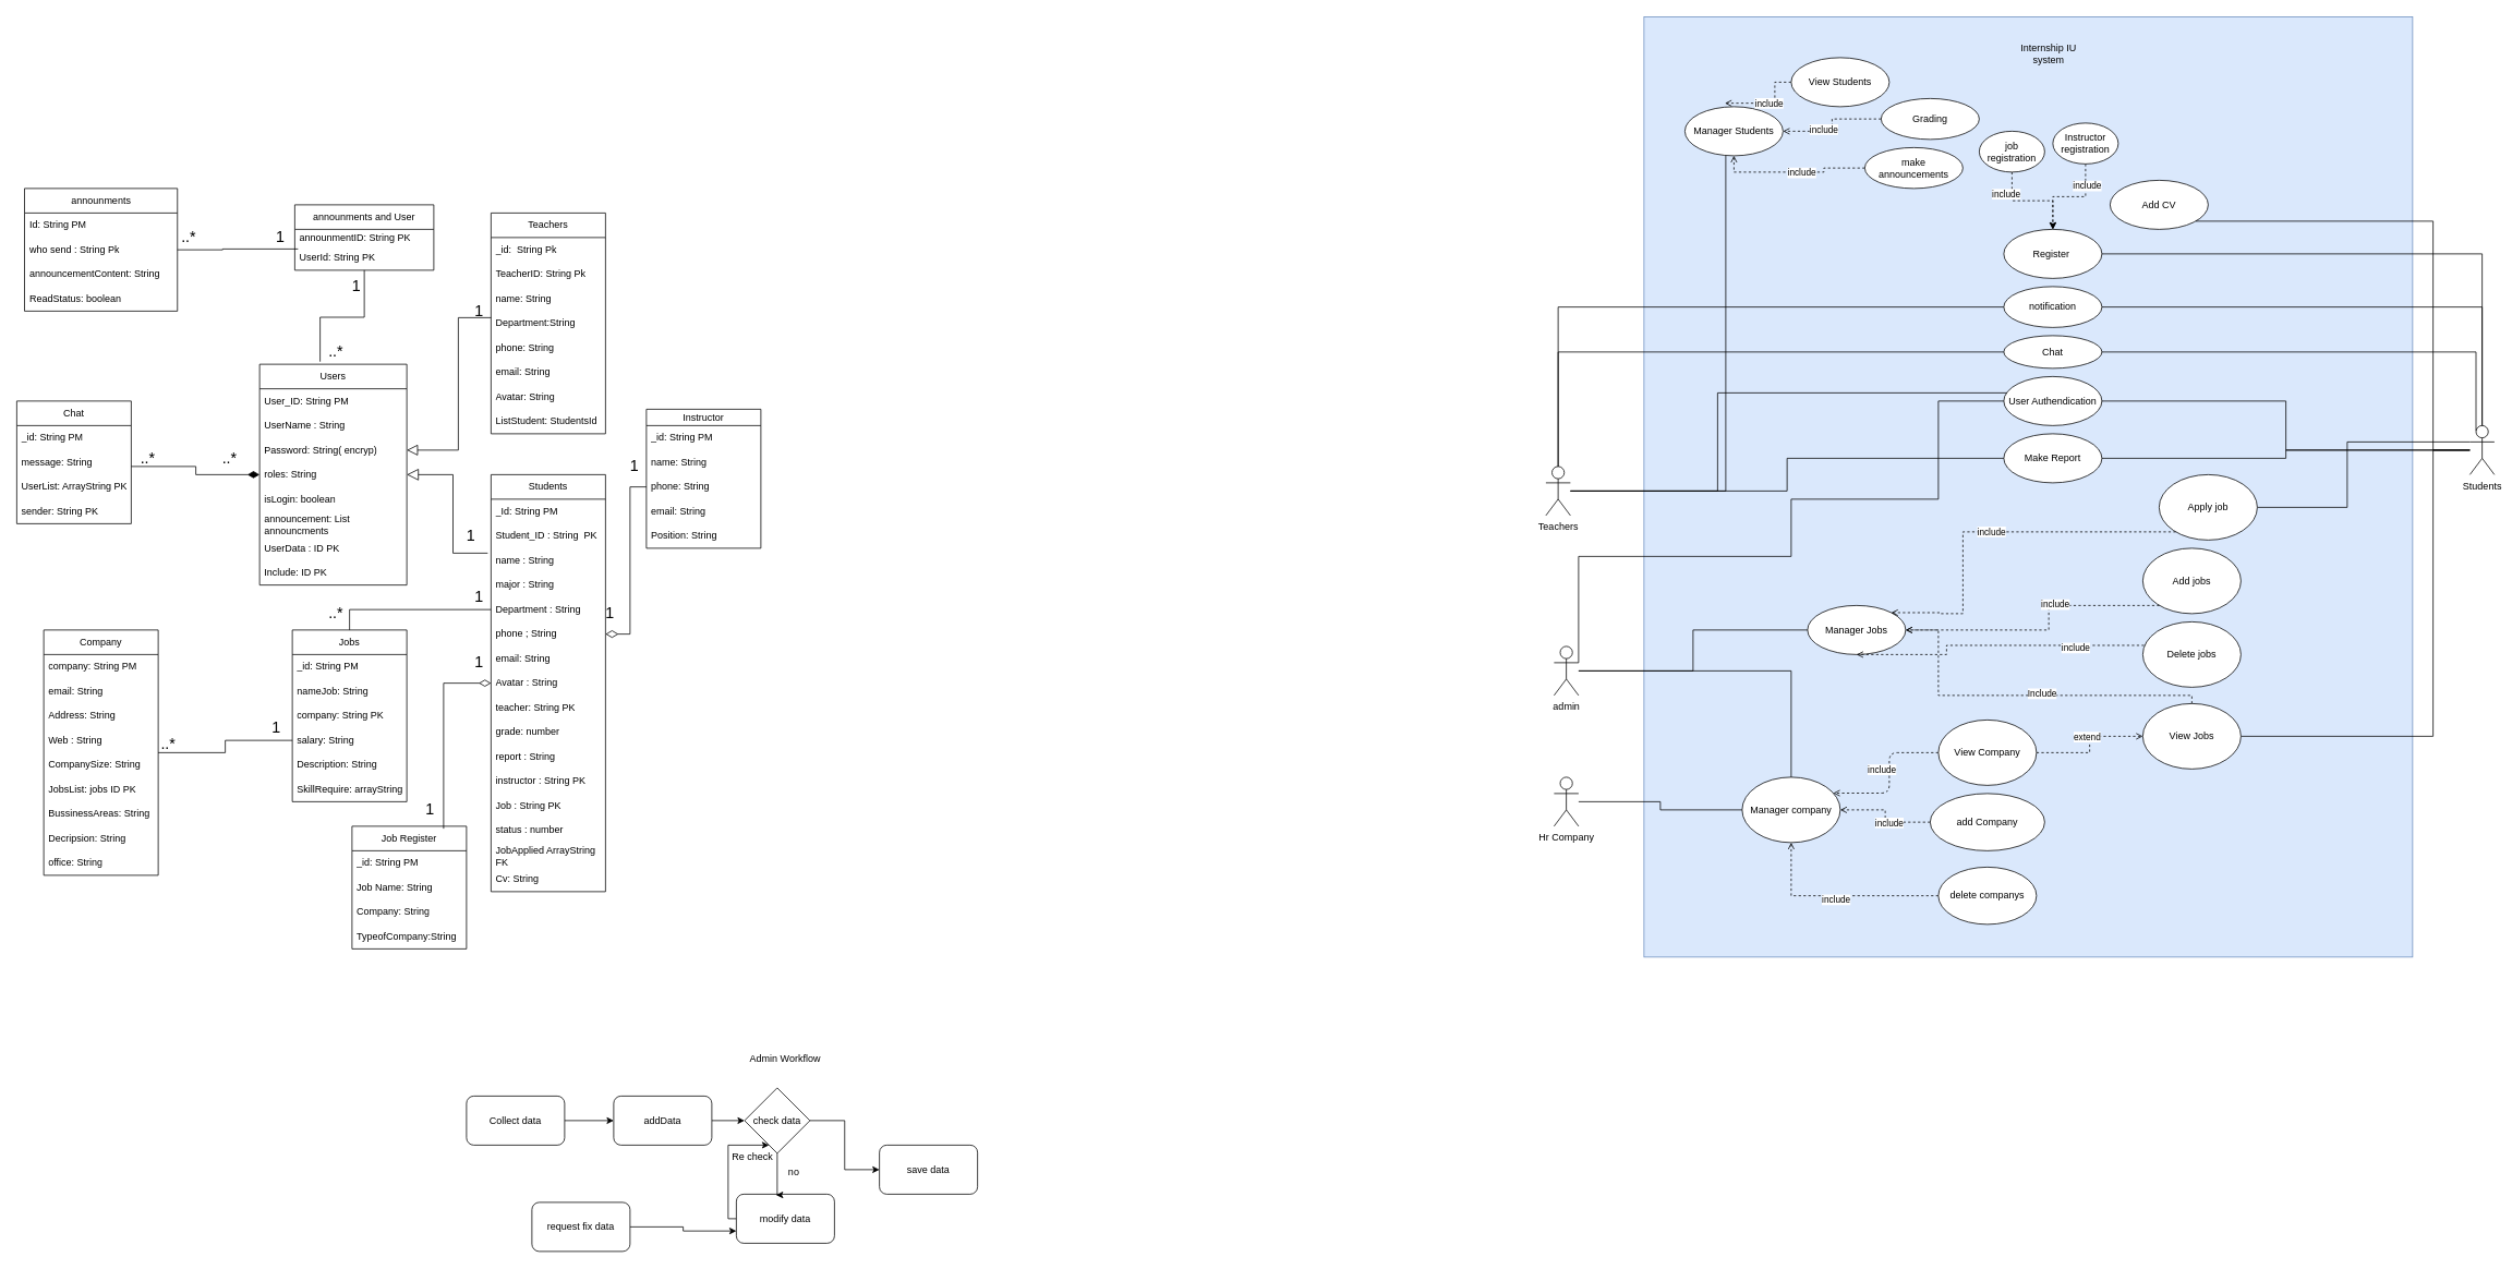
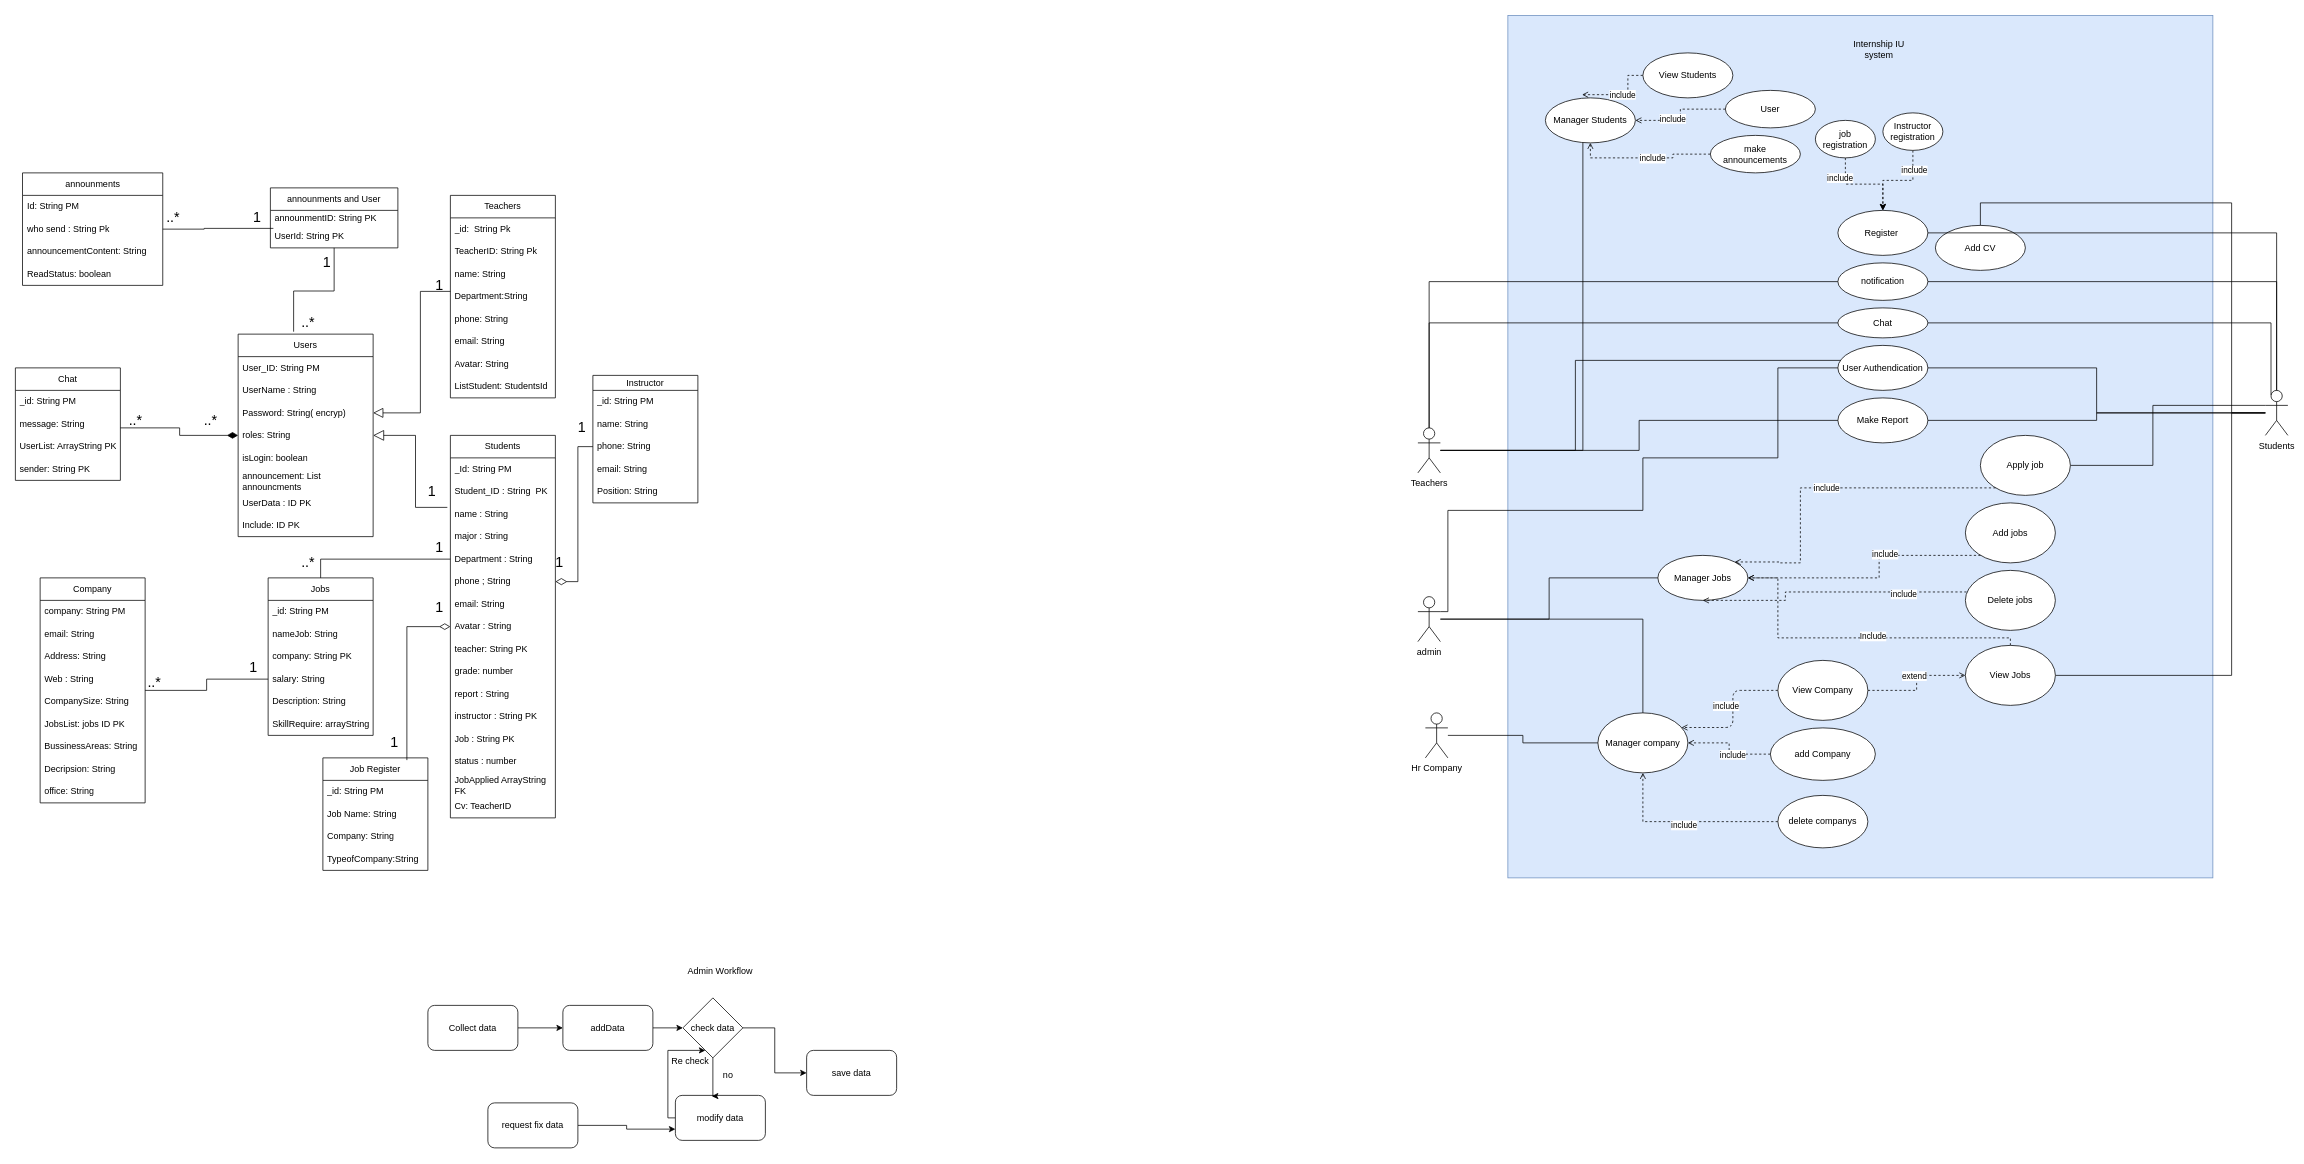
- <mxCell id="30" value="Grading" style="ellipse;whiteSpace=wrap;html=1;" parent="1" vertex="1"><mxGeometry x="2300" y="120" width="120" height="50" as="geometry" /></mxCell>
+ <mxCell id="30" value="User" style="ellipse;whiteSpace=wrap;html=1;" parent="1" vertex="1"><mxGeometry x="2300" y="120" width="120" height="50" as="geometry" /></mxCell>
- <mxCell id="4" value="Add CV" style="ellipse;whiteSpace=wrap;html=1;" parent="1" vertex="1"><mxGeometry x="2580" y="220" width="120" height="60" as="geometry" /></mxCell>
+ <mxCell id="4" value="Add CV" style="ellipse;whiteSpace=wrap;html=1;" parent="1" vertex="1"><mxGeometry x="2580" y="300" width="120" height="60" as="geometry" /></mxCell>
- <mxCell id="37" value="admin" style="shape=umlActor;verticalLabelPosition=bottom;verticalAlign=top;html=1;outlineConnect=0;" parent="1" vertex="1"><mxGeometry x="1900" y="790" width="30" height="60" as="geometry" /></mxCell>
+ <mxCell id="37" value="admin" style="shape=umlActor;verticalLabelPosition=bottom;verticalAlign=top;html=1;outlineConnect=0;" parent="1" vertex="1"><mxGeometry x="1890" y="795" width="30" height="60" as="geometry" /></mxCell>
- <mxCell id="84" value="Cv: String&amp;nbsp;" style="text;strokeColor=none;fillColor=none;align=left;verticalAlign=middle;spacingLeft=4;spacingRight=4;overflow=hidden;points=[[0,0.5],[1,0.5]];portConstraint=eastwest;rotatable=0;whiteSpace=wrap;html=1;" parent="68" vertex="1"><mxGeometry y="480" width="140" height="30" as="geometry" /></mxCell>
+ <mxCell id="84" value="Cv: TeacherID&amp;nbsp;" style="text;strokeColor=none;fillColor=none;align=left;verticalAlign=middle;spacingLeft=4;spacingRight=4;overflow=hidden;points=[[0,0.5],[1,0.5]];portConstraint=eastwest;rotatable=0;whiteSpace=wrap;html=1;" parent="68" vertex="1"><mxGeometry y="480" width="140" height="30" as="geometry" /></mxCell>
